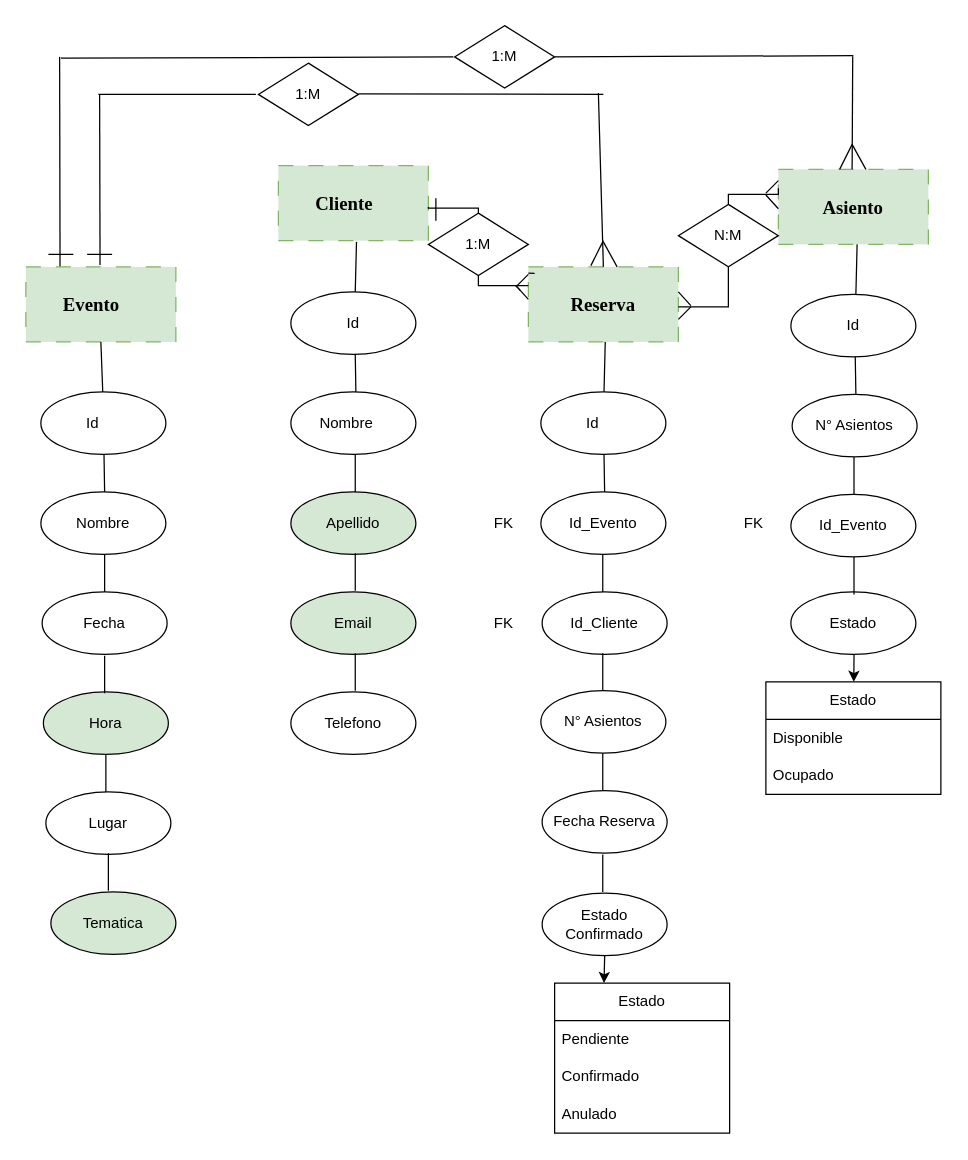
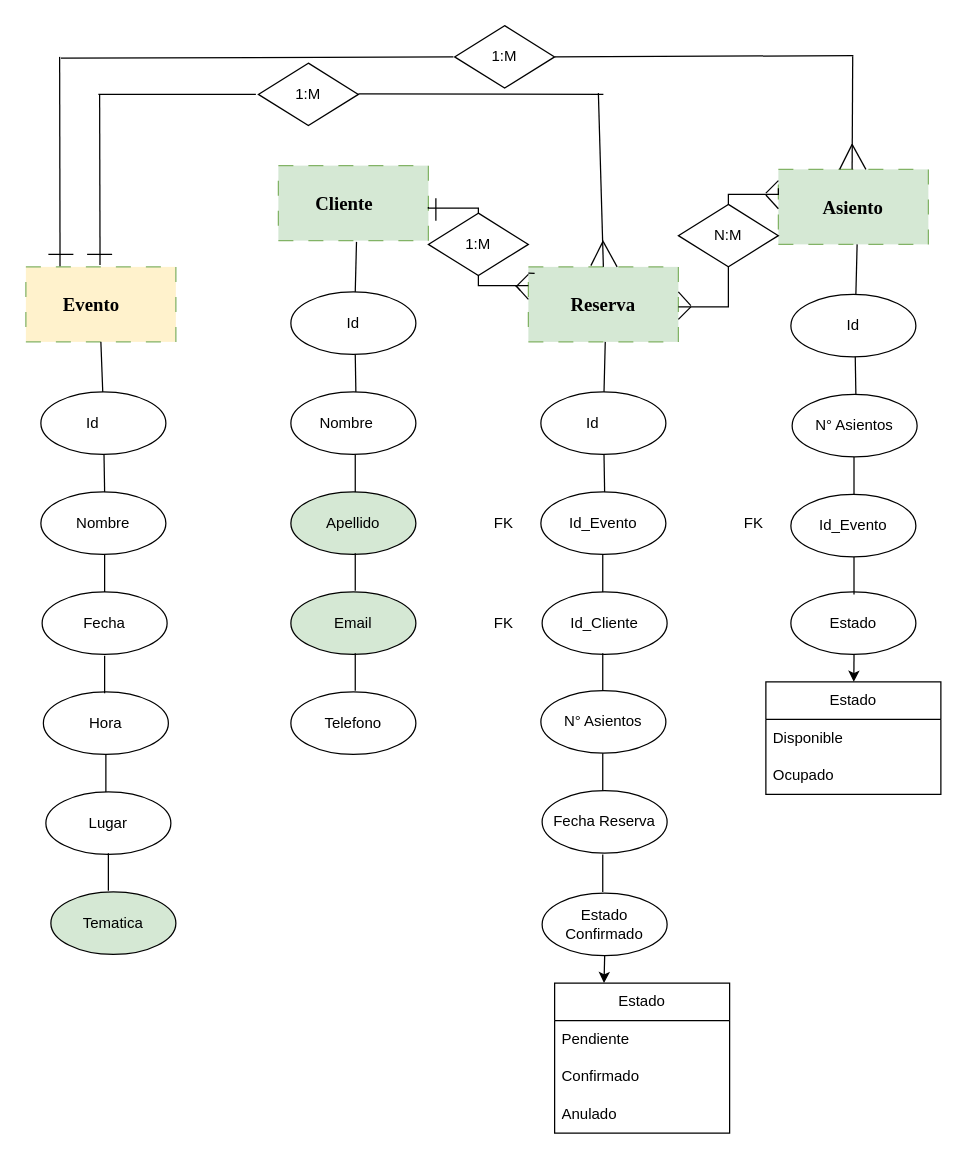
- <mxCell id="2" value="&lt;b style=&quot;font-size: 15px;&quot;&gt;&lt;font face=&quot;Comic Sans MS&quot;&gt;Evento&lt;span style=&quot;white-space: pre;&quot;&gt;&#09;&lt;/span&gt;&lt;/font&gt;&lt;/b&gt;" style="rounded=0;whiteSpace=wrap;html=1;fillColor=#d5e8d4;strokeColor=#82b366;dashed=1;dashPattern=12 12;" parent="1" vertex="1"><mxGeometry x="20" y="213" width="120" height="60" as="geometry" /></mxCell>
+ <mxCell id="2" value="&lt;b style=&quot;font-size: 15px;&quot;&gt;&lt;font face=&quot;Comic Sans MS&quot;&gt;Evento&lt;span style=&quot;white-space: pre;&quot;&gt;&#09;&lt;/span&gt;&lt;/font&gt;&lt;/b&gt;" style="rounded=0;whiteSpace=wrap;html=1;fillColor=#fff2cc;strokeColor=#82b366;dashed=1;dashPattern=12 12;" parent="1" vertex="1"><mxGeometry x="20" y="213" width="120" height="60" as="geometry" /></mxCell>
- <mxCell id="30" value="Hora" style="ellipse;whiteSpace=wrap;html=1;fillColor=#d5e8d4;" parent="1" vertex="1"><mxGeometry x="34" y="553" width="100" height="50" as="geometry" /></mxCell>
+ <mxCell id="30" value="Hora" style="ellipse;whiteSpace=wrap;html=1;" parent="1" vertex="1"><mxGeometry x="34" y="553" width="100" height="50" as="geometry" /></mxCell>
